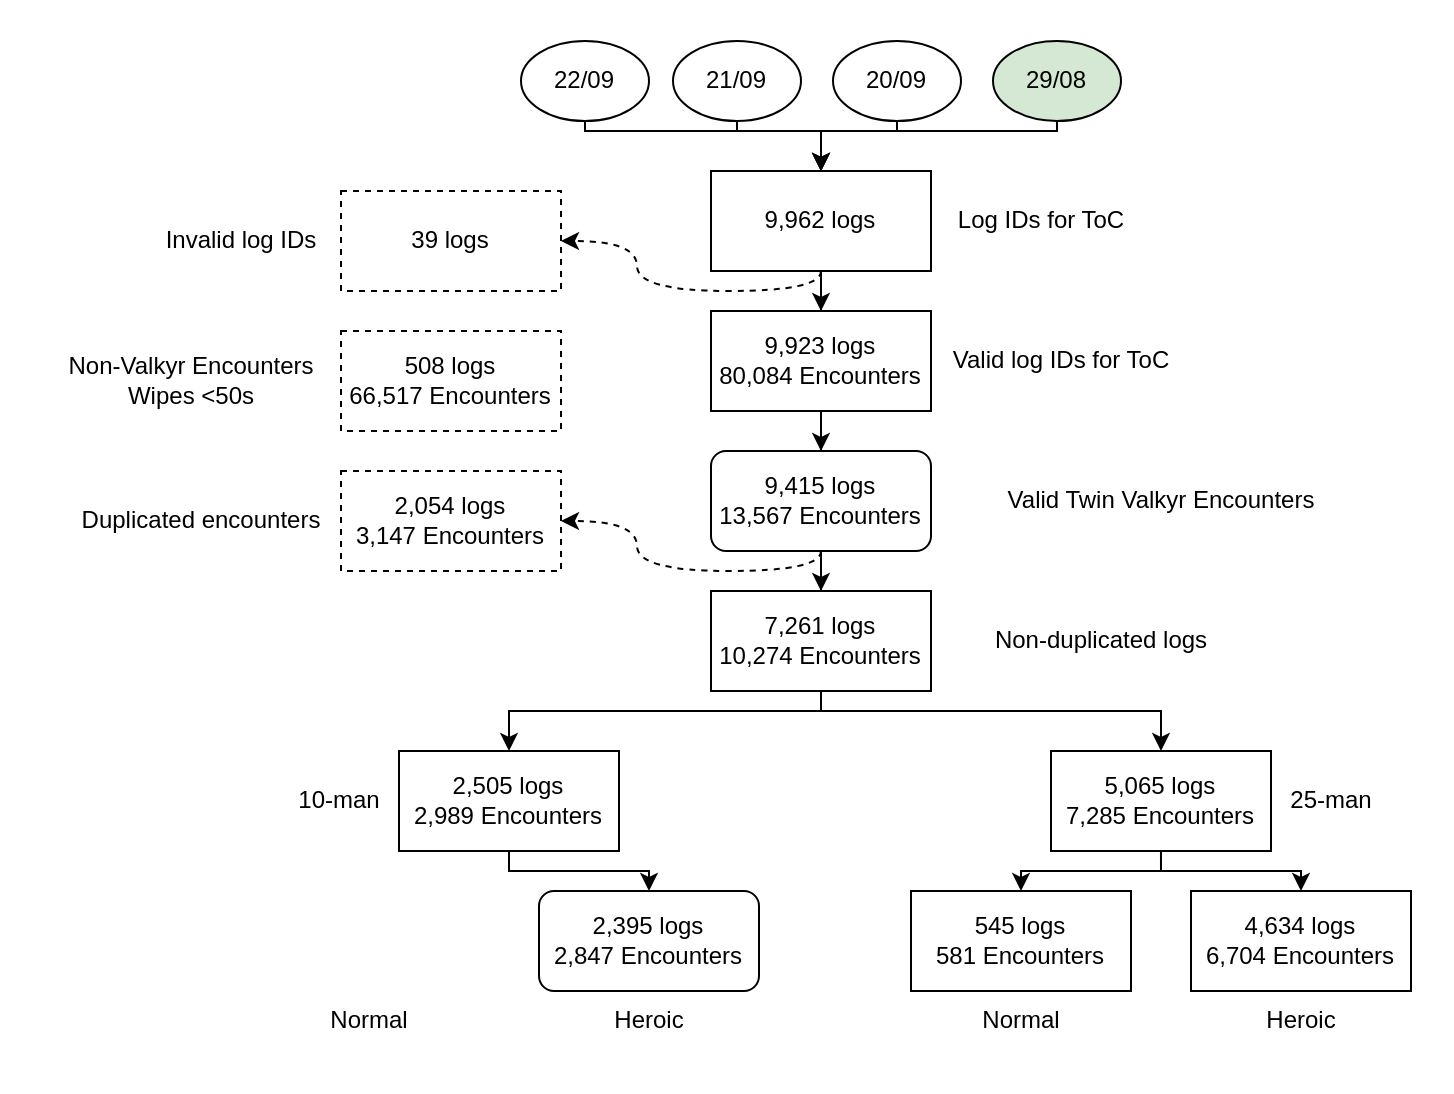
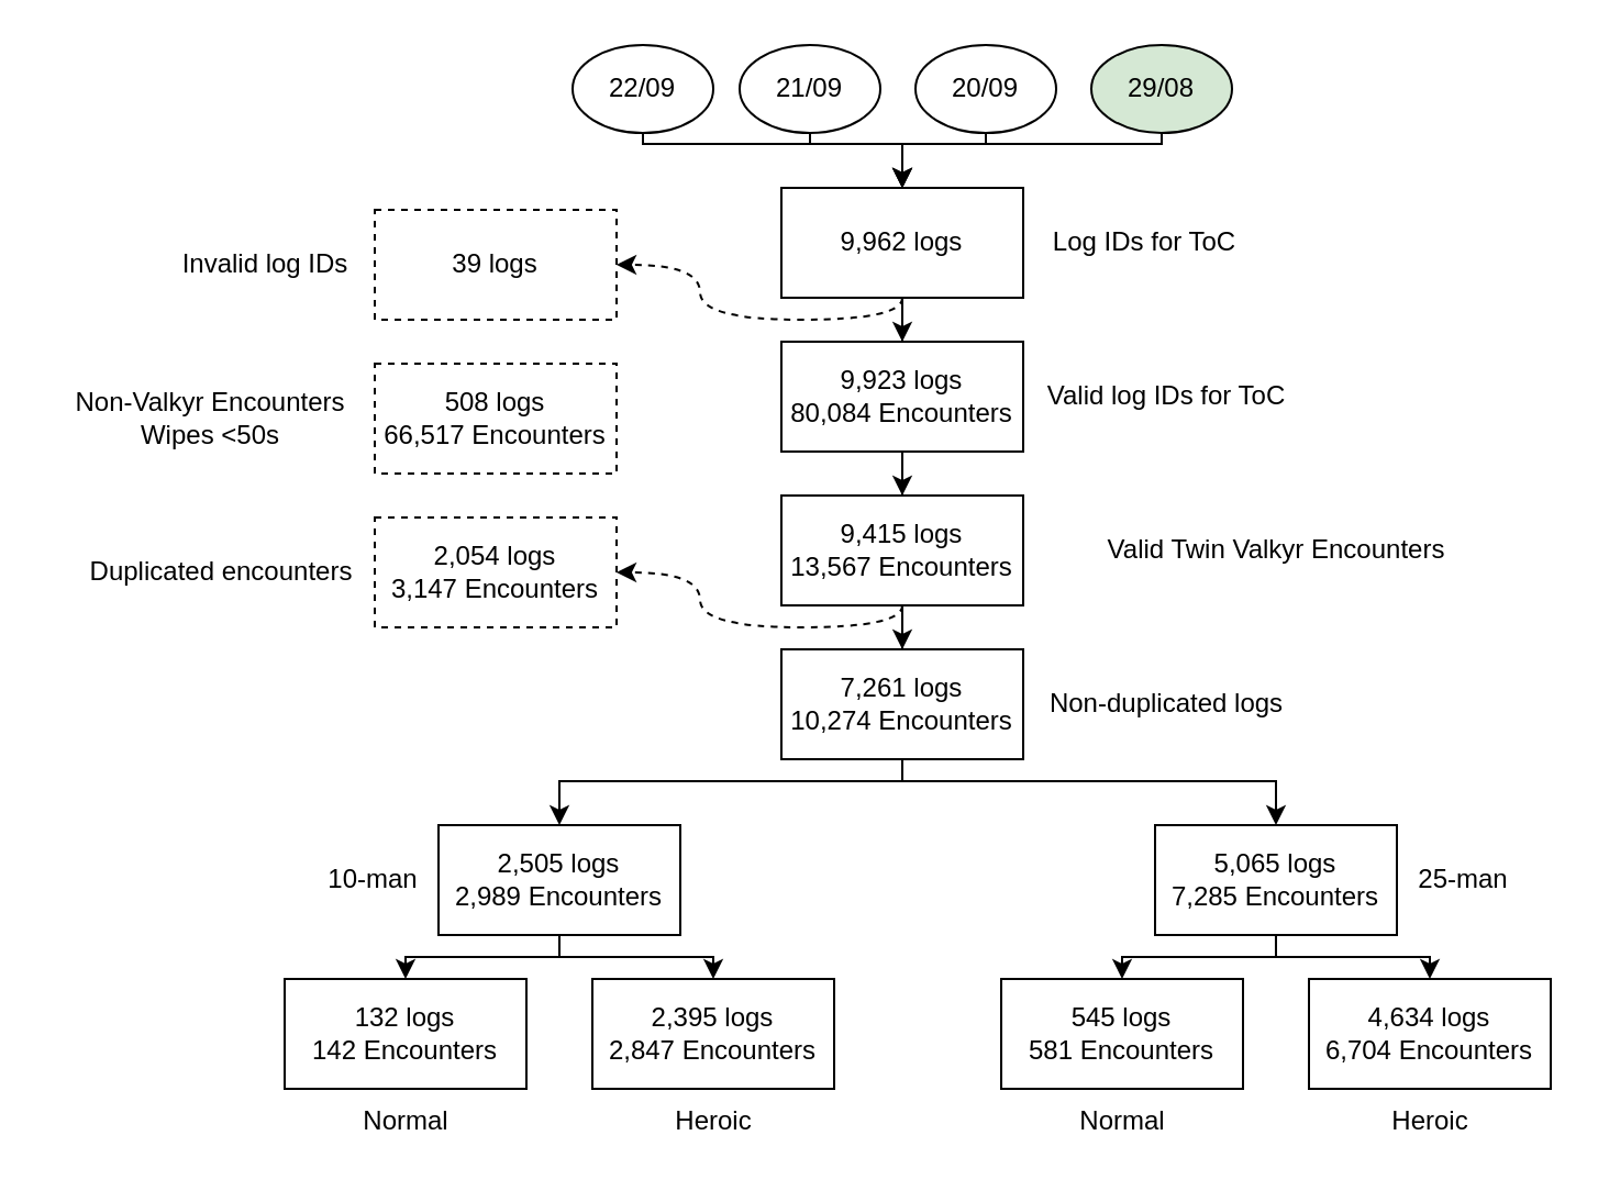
- <mxCell id="9" value="9,415 logs&lt;br style=&quot;border-color: var(--border-color);&quot;&gt;13,567 Encounters" style="whiteSpace=wrap;html=1;rounded=1;" parent="1" vertex="1"><mxGeometry x="355" y="225" width="110" height="50" as="geometry" /></mxCell>
+ <mxCell id="9" value="9,415 logs&lt;br style=&quot;border-color: var(--border-color);&quot;&gt;13,567 Encounters" style="rounded=0;whiteSpace=wrap;html=1;" parent="1" vertex="1"><mxGeometry x="355" y="225" width="110" height="50" as="geometry" /></mxCell>
- <mxCell id="17" value="Non-duplicated logs" style="text;html=1;align=center;verticalAlign=middle;resizable=0;points=[];autosize=1;strokeColor=none;fillColor=none;" parent="1" vertex="1"><mxGeometry x="485" y="305" width="130" height="30" as="geometry" /></mxCell>
+ <mxCell id="17" value="Non-duplicated logs" style="text;html=1;align=center;verticalAlign=middle;resizable=0;points=[];autosize=1;strokeColor=none;fillColor=none;" parent="1" vertex="1"><mxGeometry x="465" y="305" width="130" height="30" as="geometry" /></mxCell>
+ <mxCell id="18" style="edgeStyle=orthogonalEdgeStyle;rounded=0;orthogonalLoop=1;jettySize=auto;html=1;entryX=0.5;entryY=0;entryDx=0;entryDy=0;" parent="1" source="20" target="24" edge="1"><mxGeometry relative="1" as="geometry"><Array as="points"><mxPoint x="254" y="435" /><mxPoint x="184" y="435" /></Array></mxGeometry></mxCell>
+ <mxCell id="24" value="132 logs&lt;br style=&quot;border-color: var(--border-color);&quot;&gt;142 Encounters" style="rounded=0;whiteSpace=wrap;html=1;" parent="1" vertex="1"><mxGeometry x="129" y="445" width="110" height="50" as="geometry" /></mxCell>
- <mxCell id="25" value="2,395 logs&lt;br style=&quot;border-color: var(--border-color);&quot;&gt;2,847 Encounters" style="whiteSpace=wrap;html=1;rounded=1;" parent="1" vertex="1"><mxGeometry x="269" y="445" width="110" height="50" as="geometry" /></mxCell>
+ <mxCell id="25" value="2,395 logs&lt;br style=&quot;border-color: var(--border-color);&quot;&gt;2,847 Encounters" style="rounded=0;whiteSpace=wrap;html=1;" parent="1" vertex="1"><mxGeometry x="269" y="445" width="110" height="50" as="geometry" /></mxCell>
